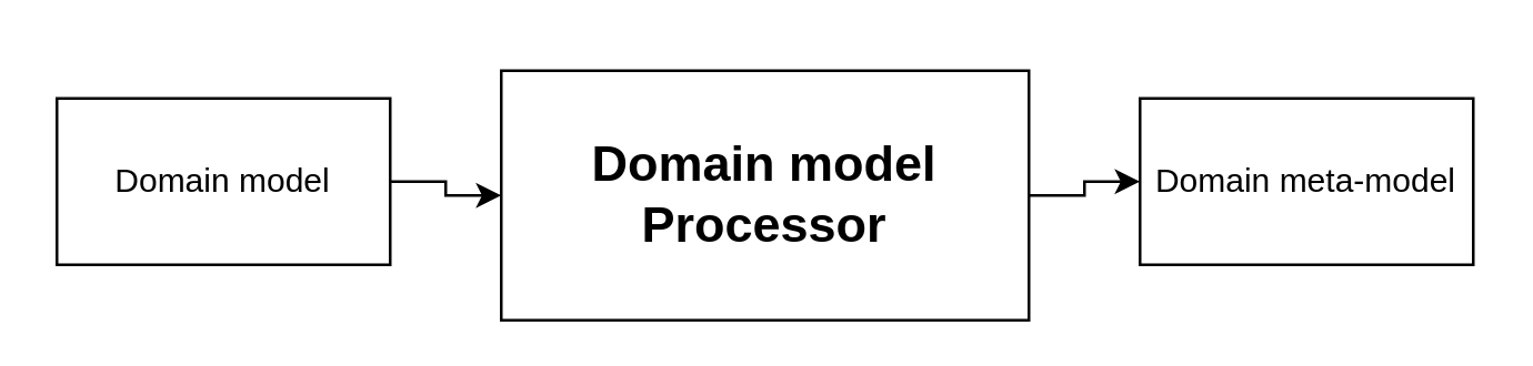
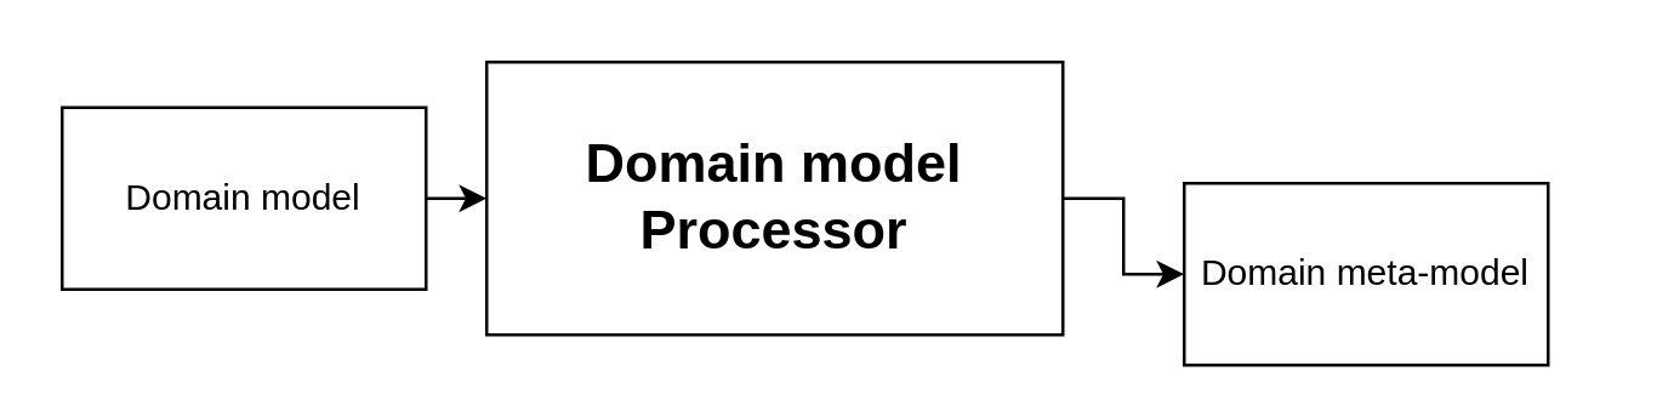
- <mxCell id="6" value="Domain meta-model" style="rounded=0;whiteSpace=wrap;html=1;" parent="1" vertex="1"><mxGeometry x="410" y="35" width="120" height="60" as="geometry" /></mxCell>
+ <mxCell id="6" value="Domain meta-model" style="rounded=0;whiteSpace=wrap;html=1;" parent="1" vertex="1"><mxGeometry x="390" y="60" width="120" height="60" as="geometry" /></mxCell>
- <mxCell id="5" value="&lt;b&gt;&lt;font style=&quot;font-size: 18px;&quot;&gt;Domain model Processor&lt;/font&gt;&lt;/b&gt;" style="rounded=0;whiteSpace=wrap;html=1;" parent="1" vertex="1"><mxGeometry x="180" y="25" width="190" height="90" as="geometry" /></mxCell>
+ <mxCell id="5" value="&lt;b&gt;&lt;font style=&quot;font-size: 18px;&quot;&gt;Domain model Processor&lt;/font&gt;&lt;/b&gt;" style="rounded=0;whiteSpace=wrap;html=1;" parent="1" vertex="1"><mxGeometry x="160" y="20" width="190" height="90" as="geometry" /></mxCell>
